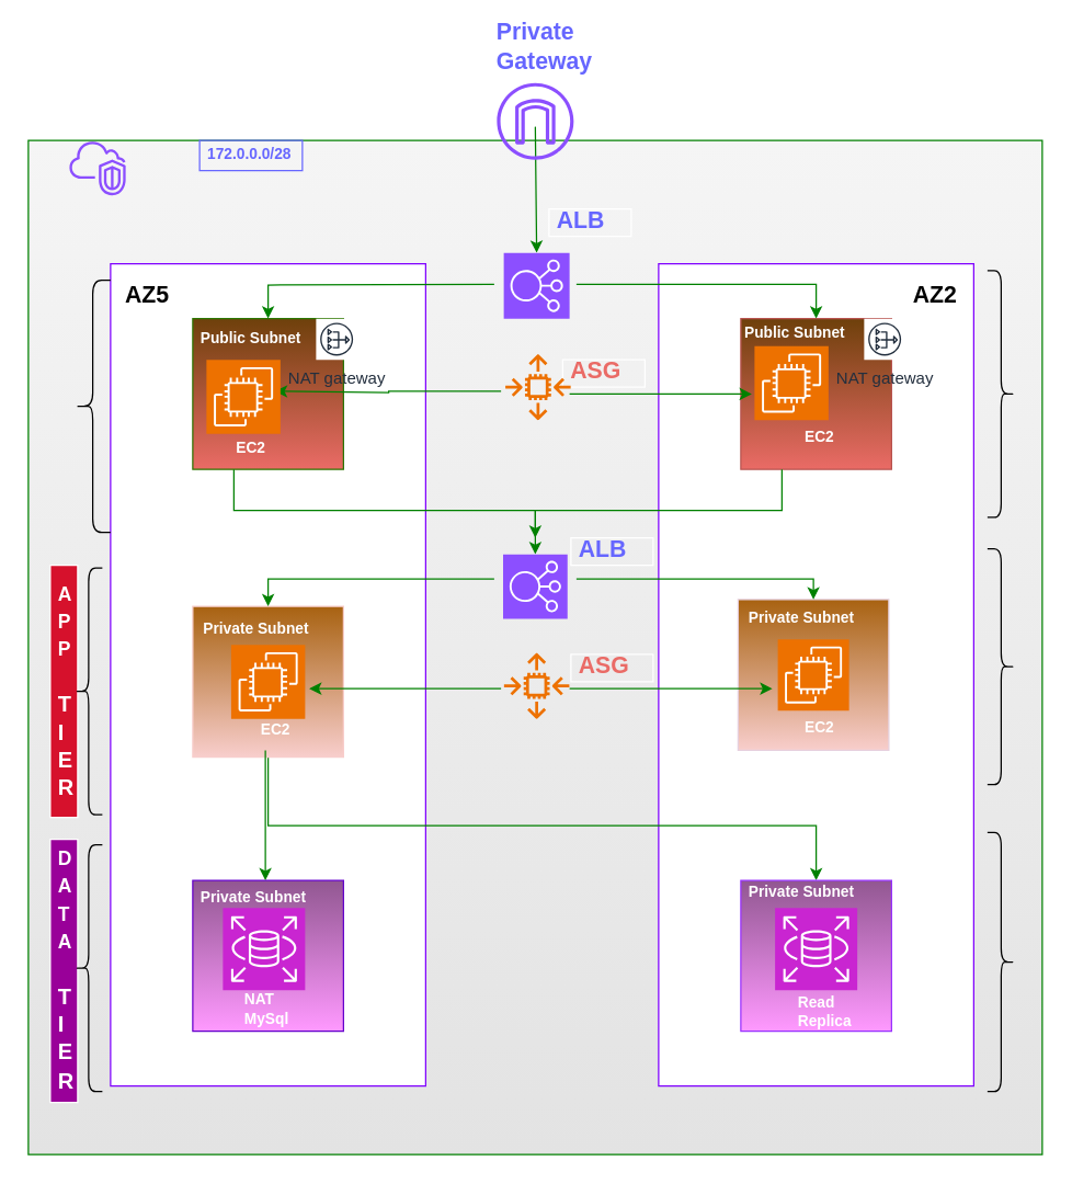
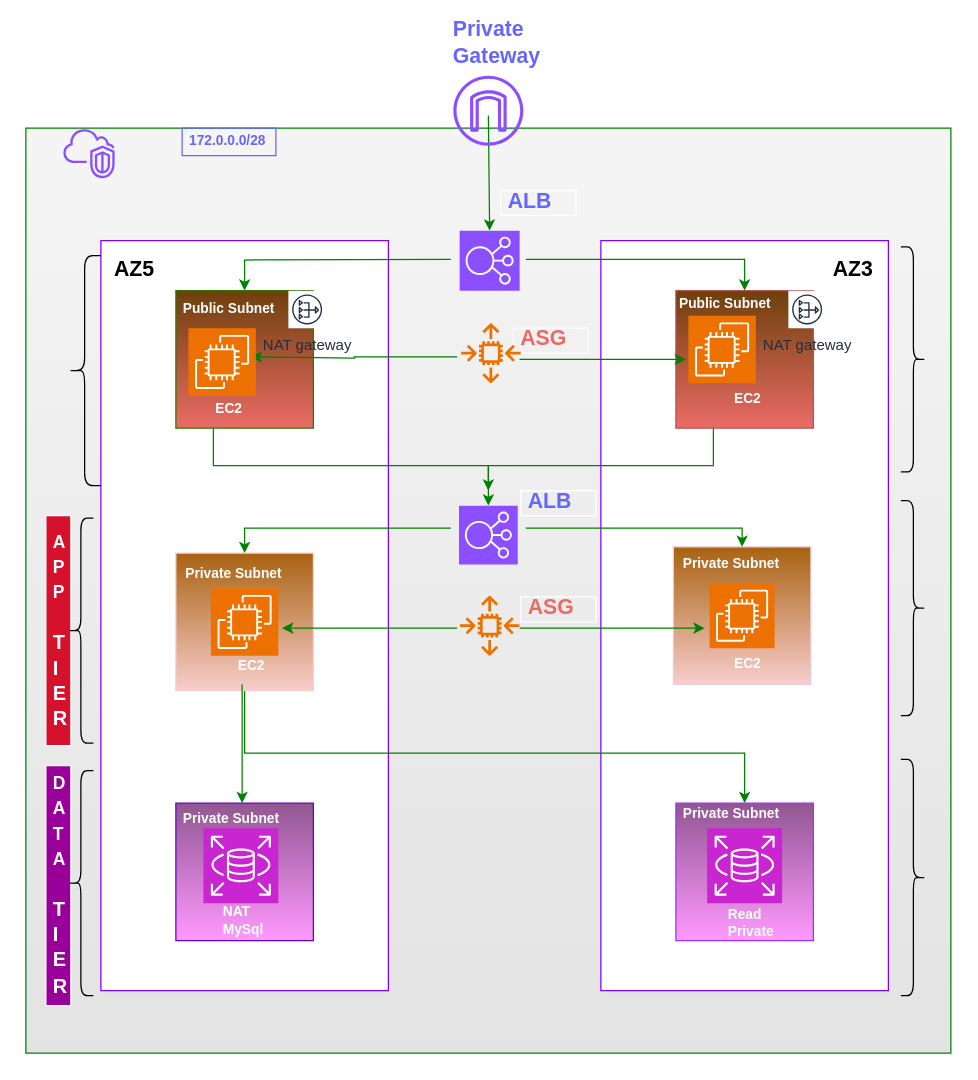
- <mxCell id="27" value="AZ2" style="strokeWidth=1;shadow=0;dashed=0;align=center;html=1;shape=mxgraph.mockup.text.textBox;fontColor=#000000;align=left;fontSize=17;spacingLeft=4;spacingTop=-3;whiteSpace=wrap;strokeColor=#FFFFFF;mainText=;fillColor=none;fontStyle=1" vertex="1" parent="1"><mxGeometry x="660" y="202" width="40" height="30" as="geometry" /></mxCell>
+ <mxCell id="27" value="AZ3" style="strokeWidth=1;shadow=0;dashed=0;align=center;html=1;shape=mxgraph.mockup.text.textBox;fontColor=#000000;align=left;fontSize=17;spacingLeft=4;spacingTop=-3;whiteSpace=wrap;strokeColor=#FFFFFF;mainText=;fillColor=none;fontStyle=1" vertex="1" parent="1"><mxGeometry x="660" y="202" width="40" height="30" as="geometry" /></mxCell>
- <mxCell id="56" value="Read Replica" style="strokeWidth=1;shadow=0;dashed=0;align=center;html=1;shape=mxgraph.mockup.text.textBox;align=left;fontSize=11;spacingLeft=4;spacingTop=-3;whiteSpace=wrap;mainText=;fillColor=none;fontStyle=1;strokeColor=none;fontColor=#FFFFFF;" vertex="1" parent="1"><mxGeometry x="576" y="724" width="38" height="30" as="geometry" /></mxCell>
+ <mxCell id="56" value="Read Private" style="strokeWidth=1;shadow=0;dashed=0;align=center;html=1;shape=mxgraph.mockup.text.textBox;align=left;fontSize=11;spacingLeft=4;spacingTop=-3;whiteSpace=wrap;mainText=;fillColor=none;fontStyle=1;strokeColor=none;fontColor=#FFFFFF;" vertex="1" parent="1"><mxGeometry x="576" y="724" width="38" height="30" as="geometry" /></mxCell>
